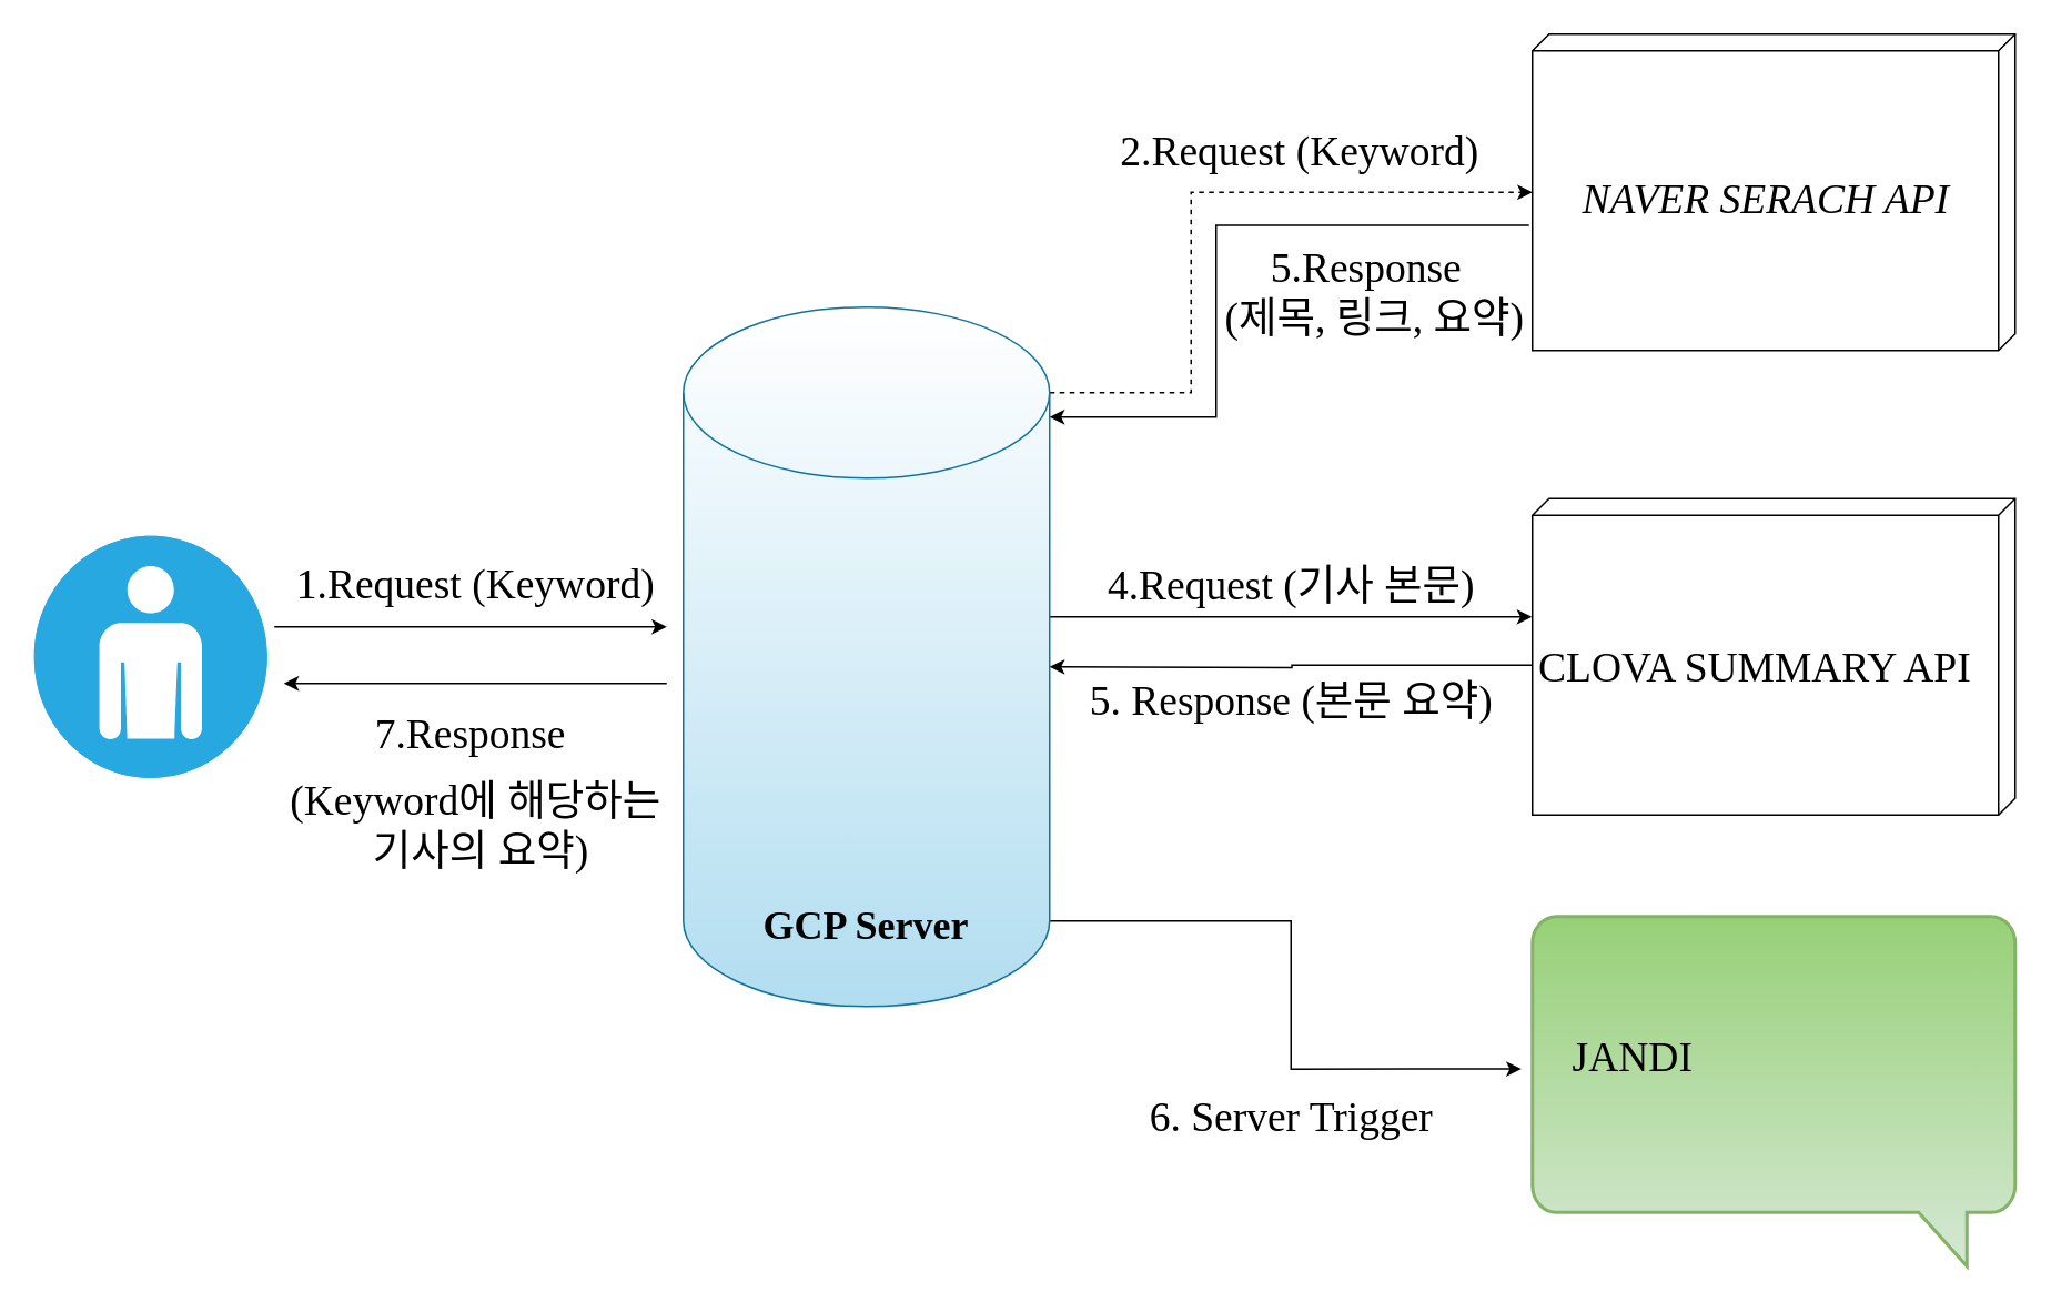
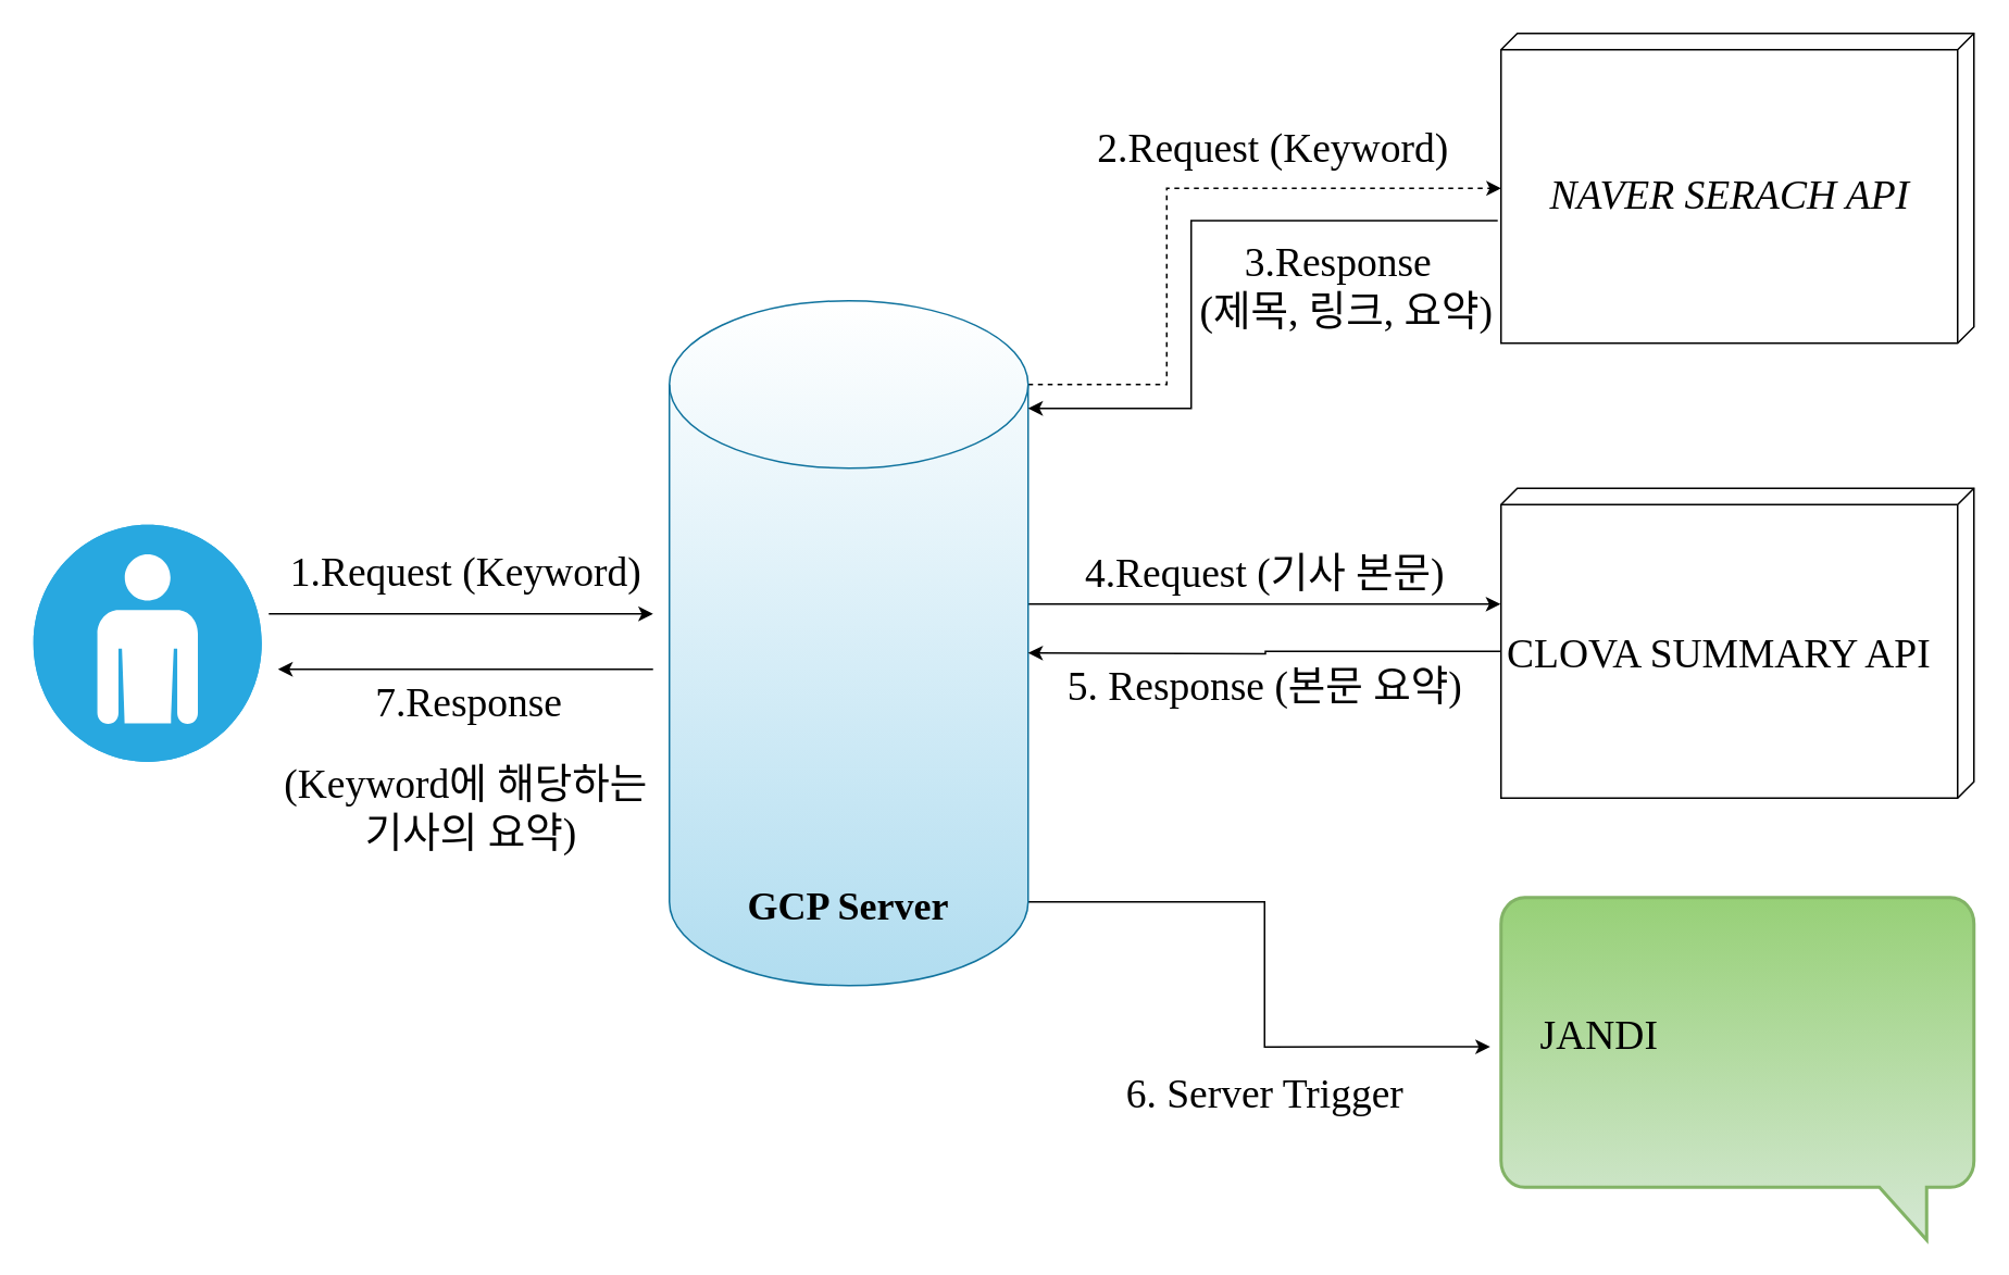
- <mxCell id="16" value="5.Response" style="text;html=1;align=center;verticalAlign=middle;resizable=0;points=[];autosize=1;strokeColor=none;fillColor=none;fontSize=25;fontFamily=Comic Sans MS;fontColor=#000000;" vertex="1" parent="1"><mxGeometry x="750" y="140" width="140" height="40" as="geometry" /></mxCell>
+ <mxCell id="16" value="3.Response" style="text;html=1;align=center;verticalAlign=middle;resizable=0;points=[];autosize=1;strokeColor=none;fillColor=none;fontSize=25;fontFamily=Comic Sans MS;fontColor=#000000;" vertex="1" parent="1"><mxGeometry x="750" y="140" width="140" height="40" as="geometry" /></mxCell>
- <mxCell id="21" value="7.Response&amp;nbsp;" style="text;html=1;align=center;verticalAlign=middle;resizable=0;points=[];autosize=1;strokeColor=none;fillColor=none;fontSize=25;fontFamily=Comic Sans MS;fontColor=#000000;" vertex="1" parent="1"><mxGeometry x="210" y="420" width="150" height="40" as="geometry" /></mxCell>
+ <mxCell id="21" value="7.Response&amp;nbsp;" style="text;html=1;align=center;verticalAlign=middle;resizable=0;points=[];autosize=1;strokeColor=none;fillColor=none;fontSize=25;fontFamily=Comic Sans MS;fontColor=#000000;" vertex="1" parent="1"><mxGeometry x="215" y="410" width="150" height="40" as="geometry" /></mxCell>
